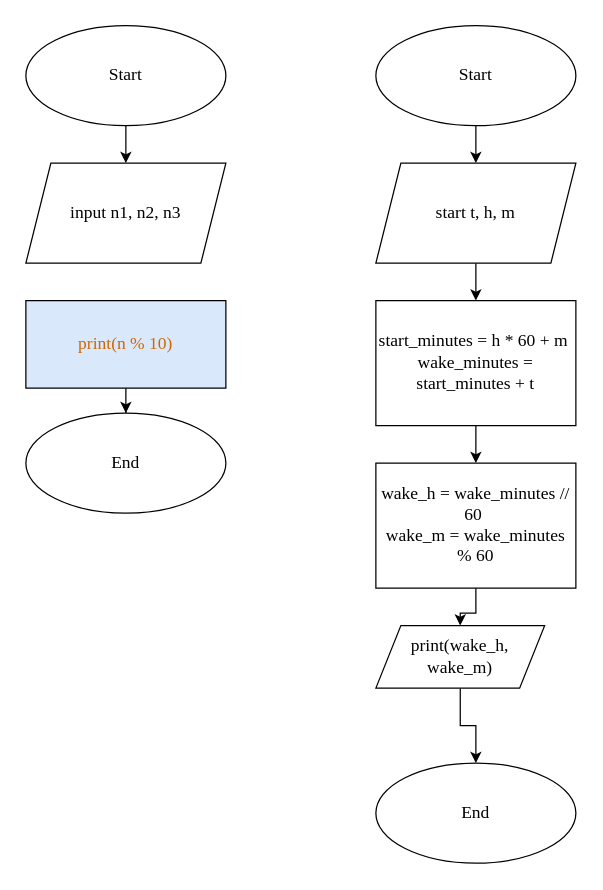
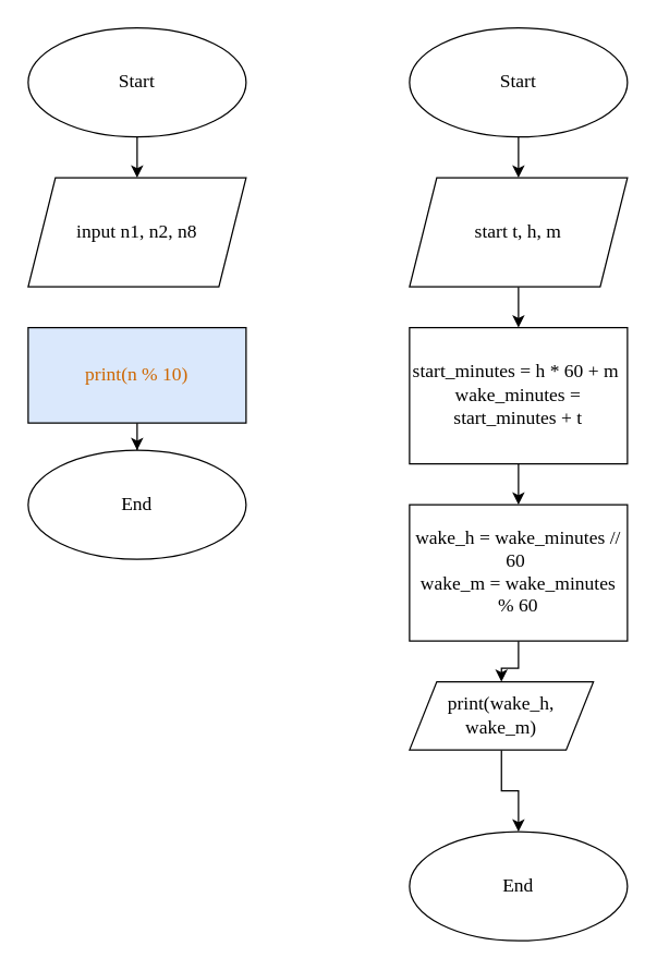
- <mxCell id="4" value="input n1, n2, n3" style="shape=parallelogram;perimeter=parallelogramPerimeter;whiteSpace=wrap;html=1;fixedSize=1;fontFamily=Times New Roman;fontSize=14;" vertex="1" parent="1"><mxGeometry x="20" y="130" width="160" height="80" as="geometry" /></mxCell>
+ <mxCell id="4" value="input n1, n2, n8" style="shape=parallelogram;perimeter=parallelogramPerimeter;whiteSpace=wrap;html=1;fixedSize=1;fontFamily=Times New Roman;fontSize=14;" vertex="1" parent="1"><mxGeometry x="20" y="130" width="160" height="80" as="geometry" /></mxCell>
